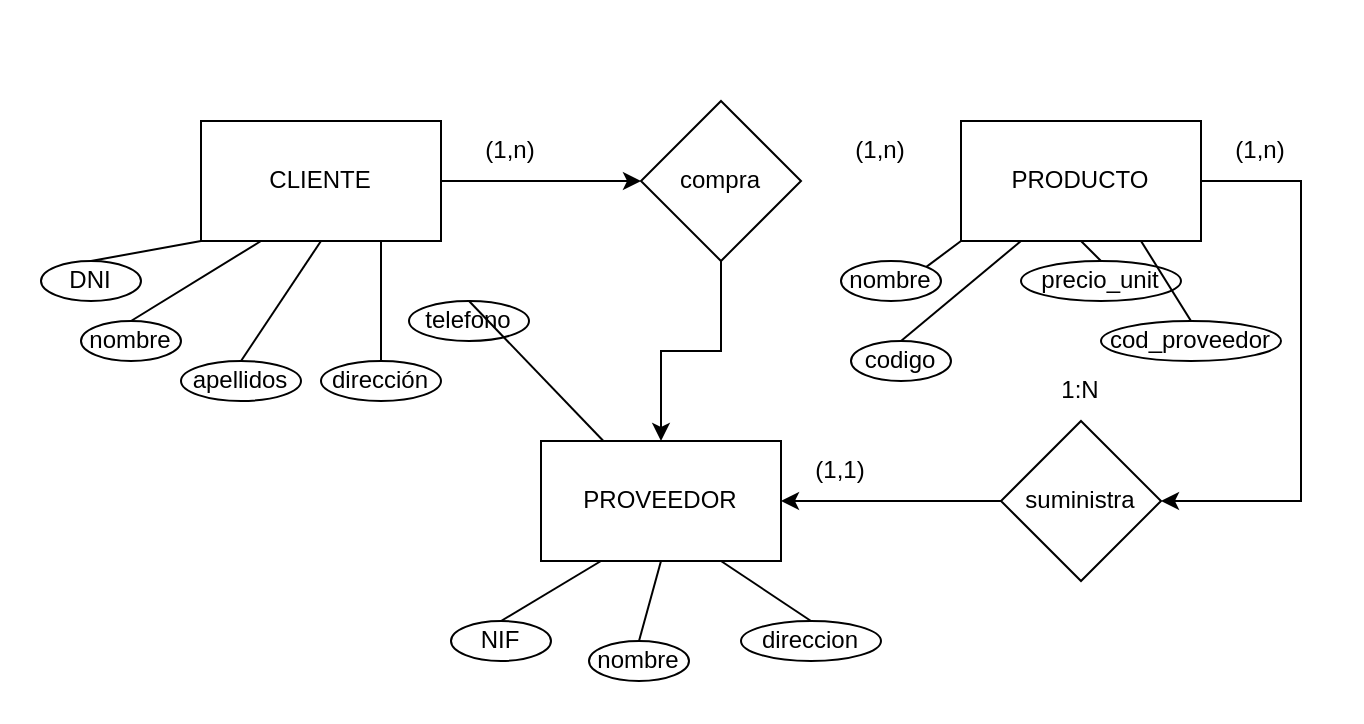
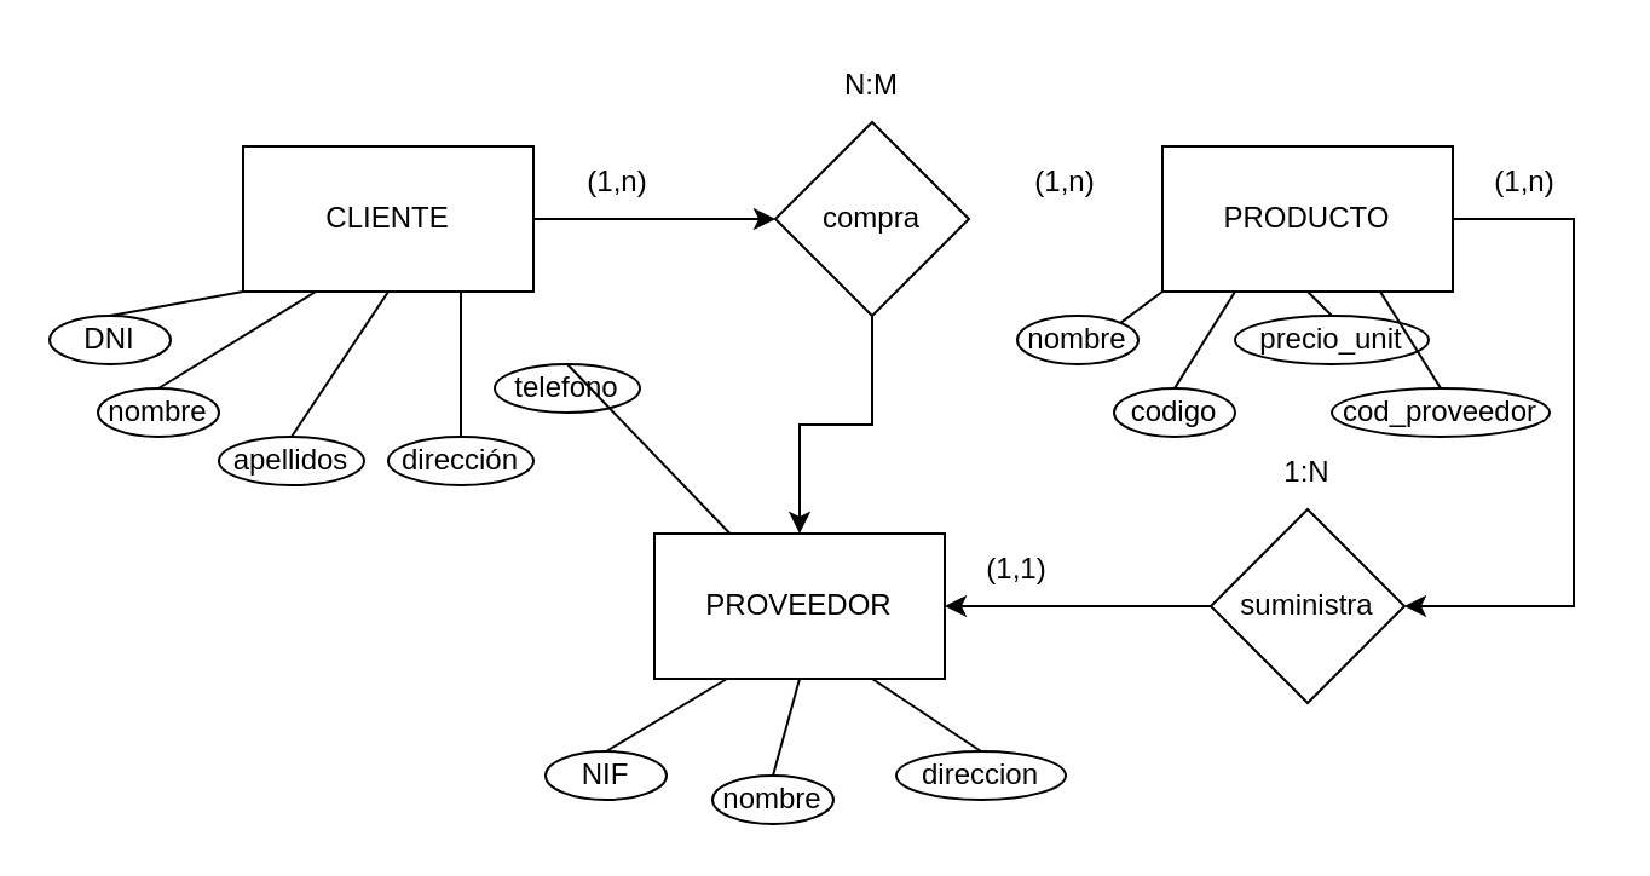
+ <mxCell id="38" value="N:M" style="text;html=1;strokeColor=none;fillColor=none;align=center;verticalAlign=middle;whiteSpace=wrap;rounded=0;" vertex="1" parent="1"><mxGeometry x="330" y="20" width="60" height="30" as="geometry" /></mxCell>
- <mxCell id="23" value="codigo" style="ellipse;whiteSpace=wrap;html=1;" vertex="1" parent="1"><mxGeometry x="425" y="170" width="50" height="20" as="geometry" /></mxCell>
+ <mxCell id="23" value="codigo" style="ellipse;whiteSpace=wrap;html=1;" vertex="1" parent="1"><mxGeometry x="460" y="160" width="50" height="20" as="geometry" /></mxCell>
